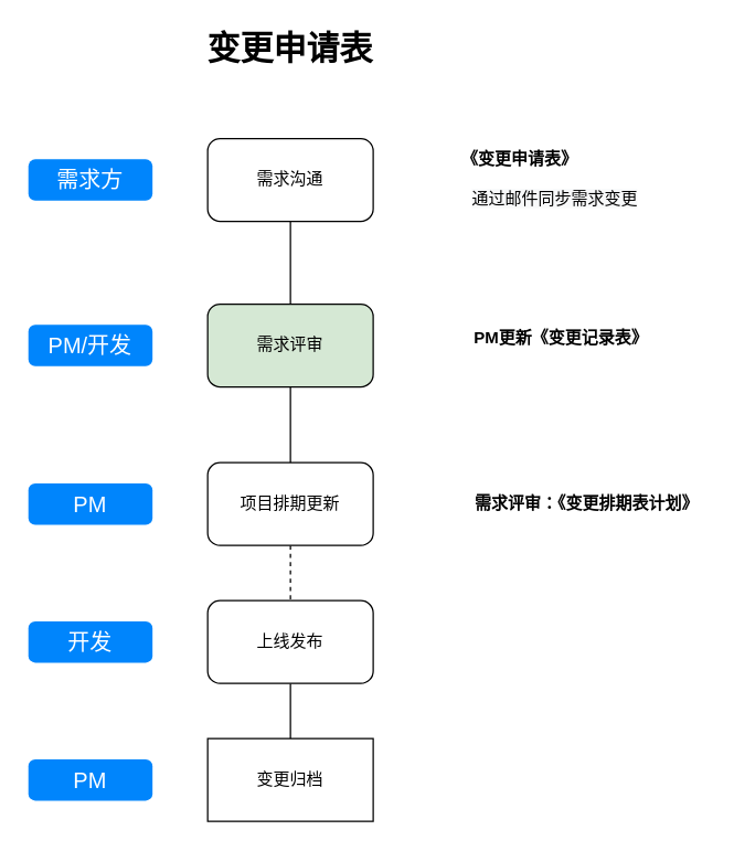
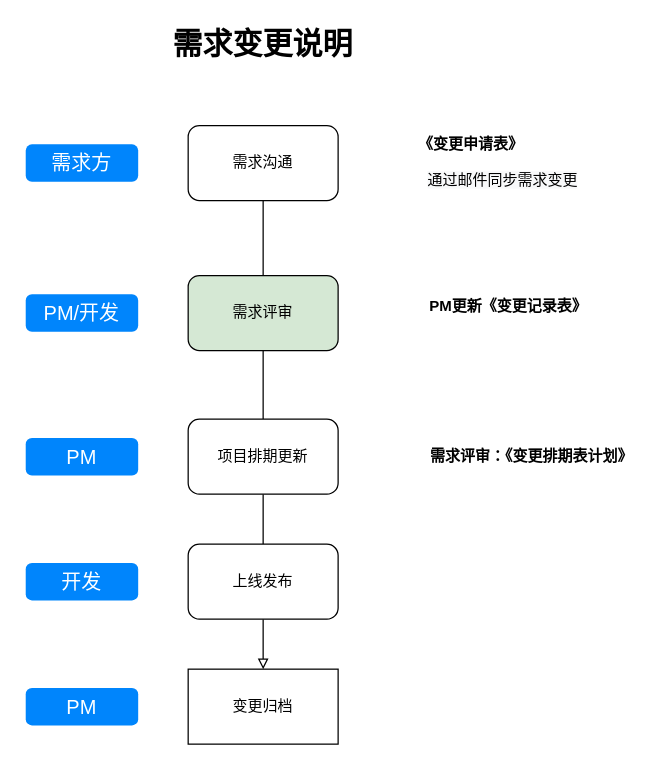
- <mxCell id="2" value="变更申请表" style="text;html=1;strokeColor=none;fillColor=none;align=center;verticalAlign=middle;whiteSpace=wrap;rounded=0;fontStyle=1;labelBackgroundColor=none;fontSize=24;" parent="1" vertex="1"><mxGeometry x="130" y="20" width="160" height="30" as="geometry" /></mxCell>
+ <mxCell id="2" value="需求变更说明" style="text;html=1;strokeColor=none;fillColor=none;align=center;verticalAlign=middle;whiteSpace=wrap;rounded=0;fontStyle=1;labelBackgroundColor=none;fontSize=24;" parent="1" vertex="1"><mxGeometry x="130" y="20" width="160" height="30" as="geometry" /></mxCell>
- <mxCell id="11" style="edgeStyle=orthogonalEdgeStyle;rounded=0;orthogonalLoop=1;jettySize=auto;html=1;exitX=0.5;exitY=1;exitDx=0;exitDy=0;entryX=0.5;entryY=0;entryDx=0;entryDy=0;endArrow=none;endFill=0;dashed=1;" edge="1" parent="1" source="12" target="14"><mxGeometry relative="1" as="geometry" /></mxCell>
+ <mxCell id="11" style="edgeStyle=orthogonalEdgeStyle;rounded=0;orthogonalLoop=1;jettySize=auto;html=1;exitX=0.5;exitY=1;exitDx=0;exitDy=0;entryX=0.5;entryY=0;entryDx=0;entryDy=0;endArrow=none;endFill=0;" edge="1" parent="1" source="12" target="14"><mxGeometry relative="1" as="geometry" /></mxCell>
- <mxCell id="13" style="edgeStyle=orthogonalEdgeStyle;rounded=0;orthogonalLoop=1;jettySize=auto;html=1;exitX=0.5;exitY=1;exitDx=0;exitDy=0;entryX=0.5;entryY=0;entryDx=0;entryDy=0;endArrow=none;endFill=0;" edge="1" parent="1" source="14" target="15"><mxGeometry relative="1" as="geometry" /></mxCell>
+ <mxCell id="13" style="edgeStyle=orthogonalEdgeStyle;rounded=0;orthogonalLoop=1;jettySize=auto;html=1;exitX=0.5;exitY=1;exitDx=0;exitDy=0;entryX=0.5;entryY=0;entryDx=0;entryDy=0;endArrow=block;endFill=0;" edge="1" parent="1" source="14" target="15"><mxGeometry relative="1" as="geometry" /></mxCell>
